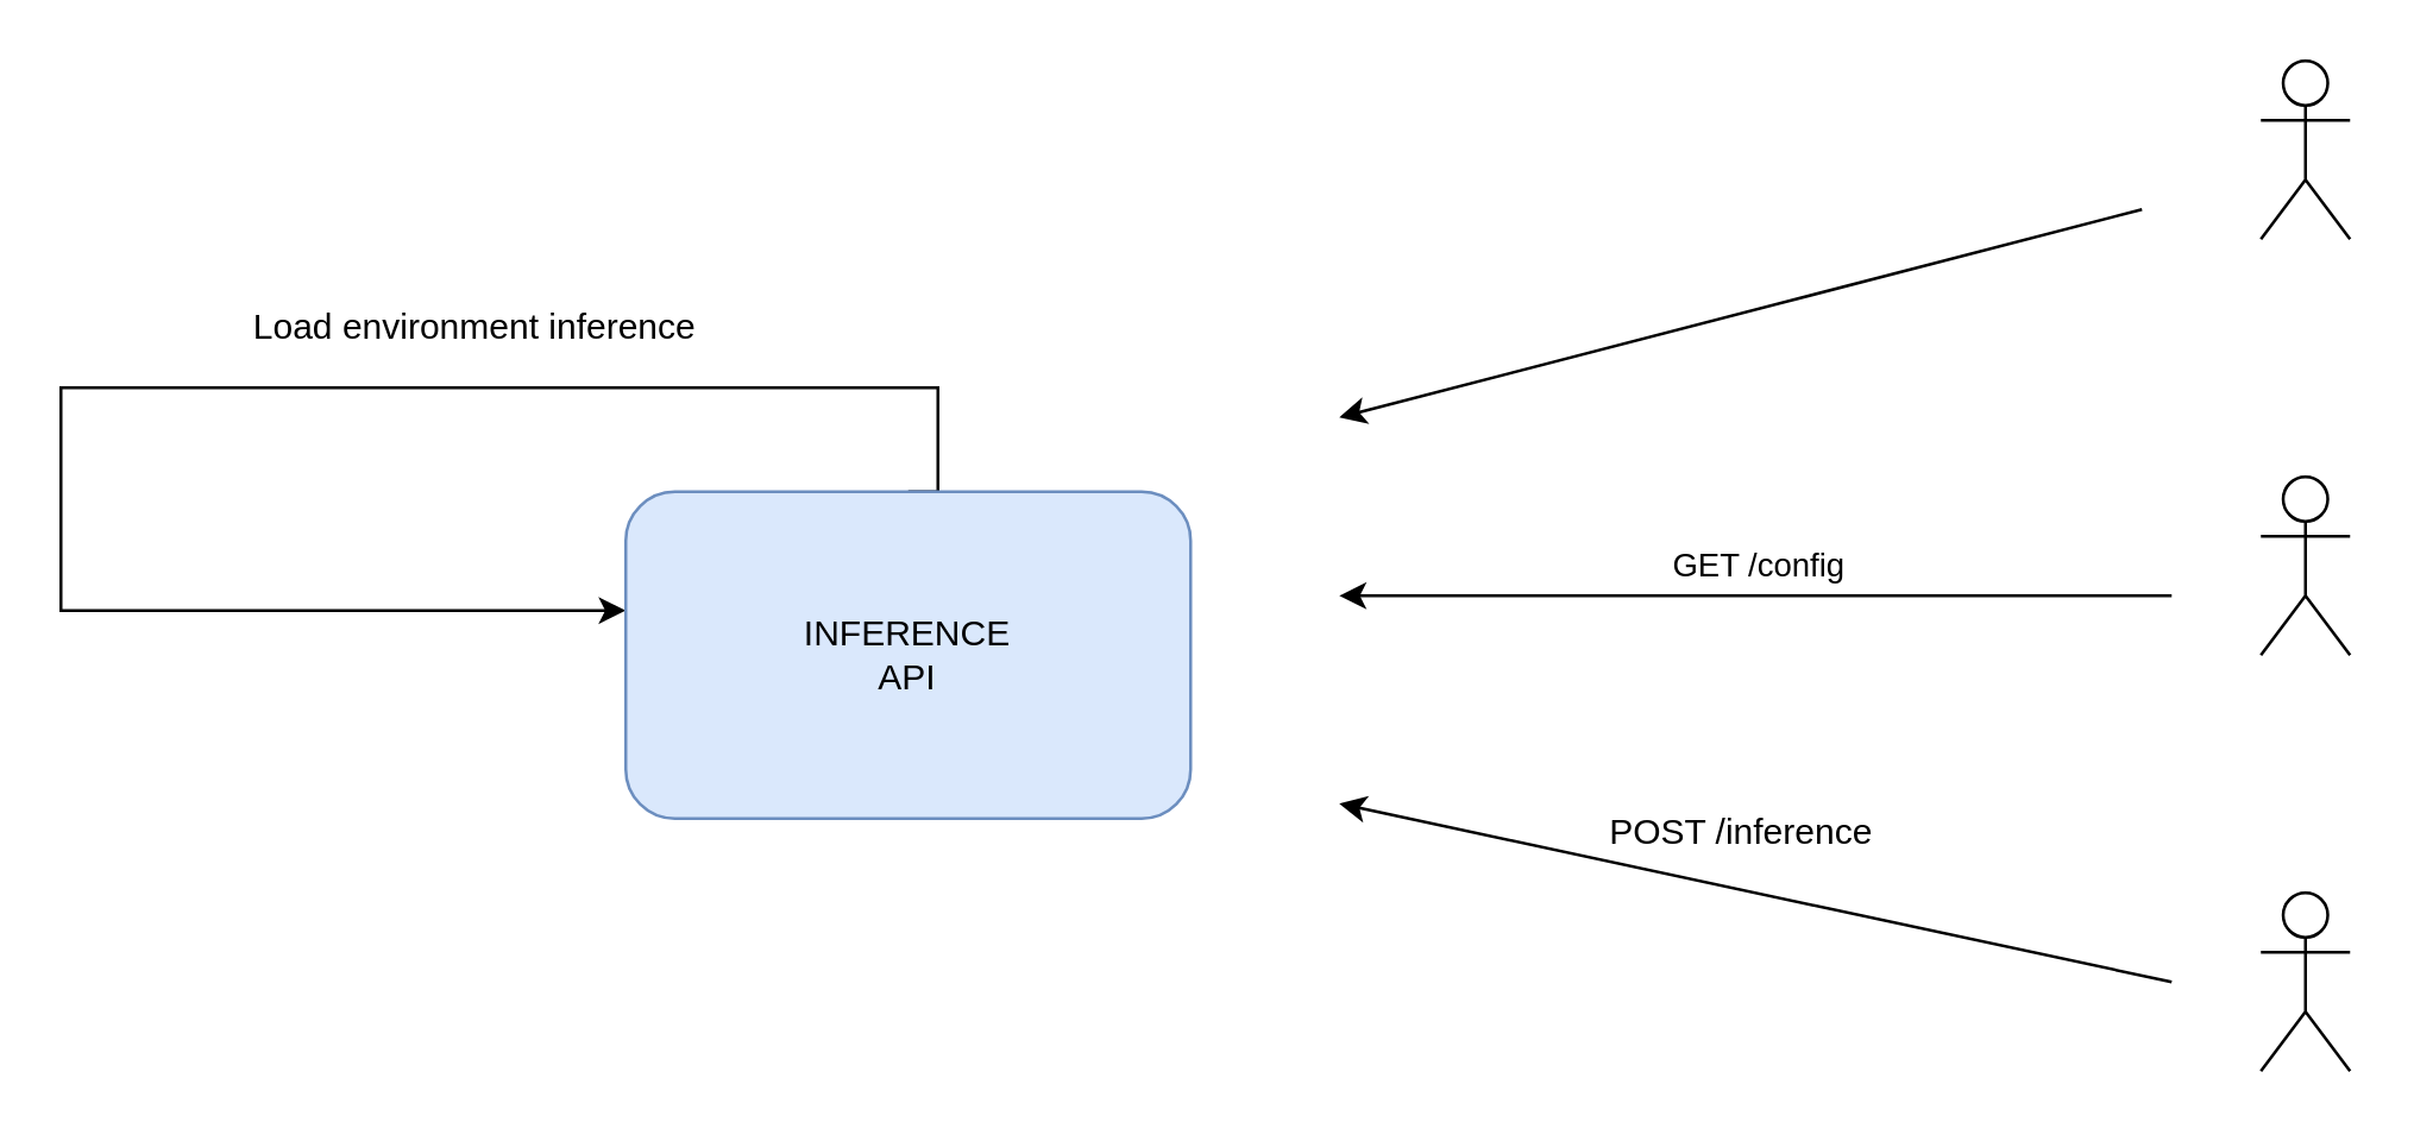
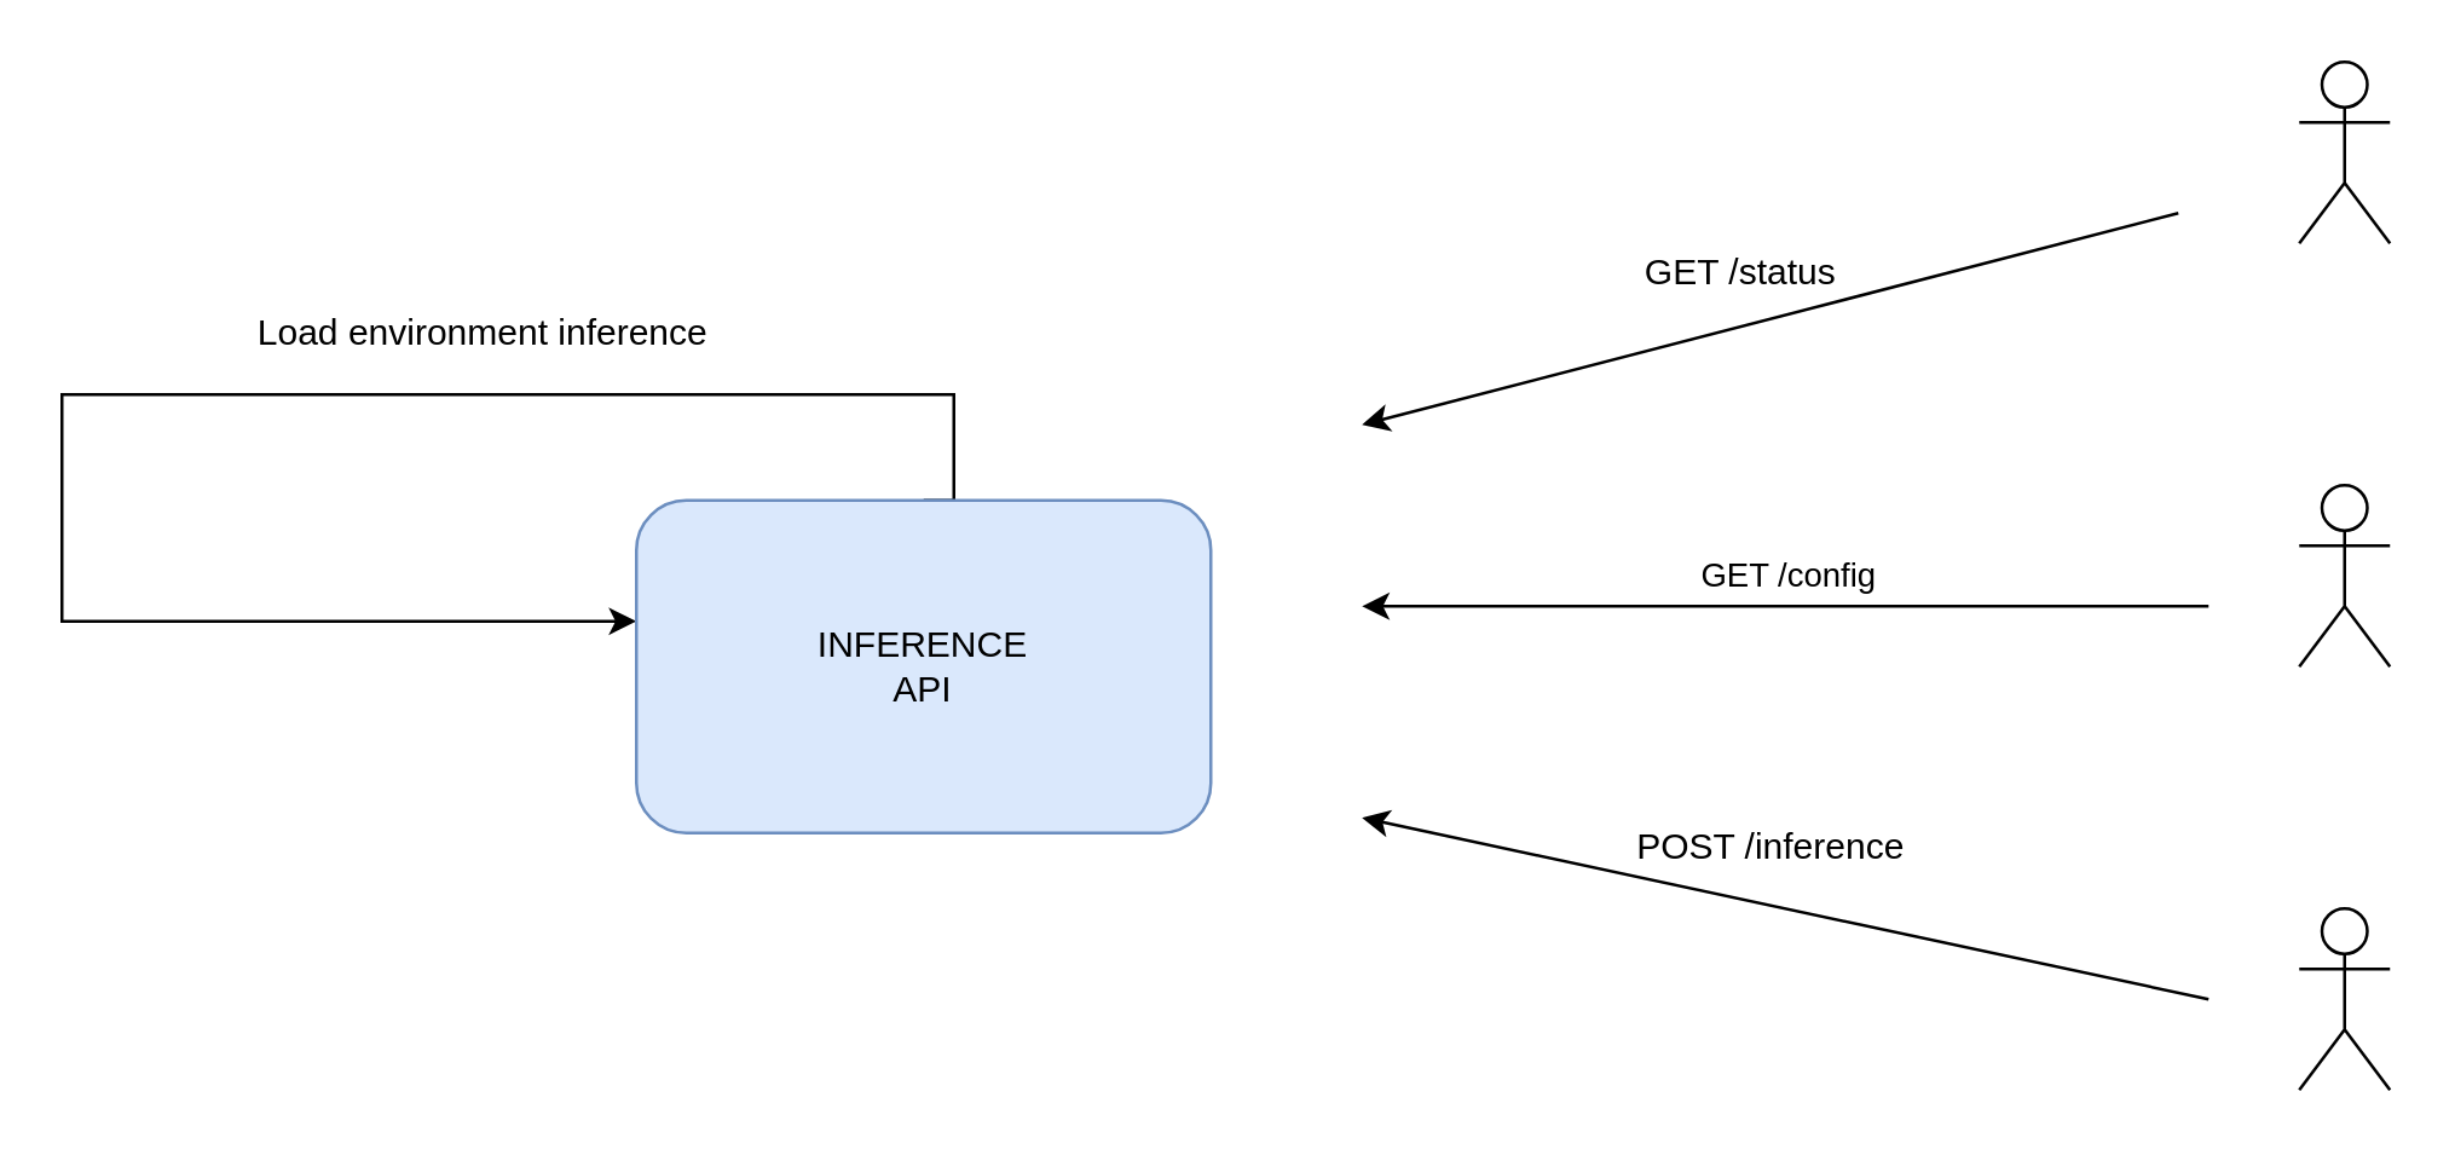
+ <mxCell id="11" value="GET /status" style="text;html=1;align=center;verticalAlign=middle;resizable=0;points=[];autosize=1;" vertex="1" parent="1"><mxGeometry x="535" y="80" width="80" height="20" as="geometry" /></mxCell>
